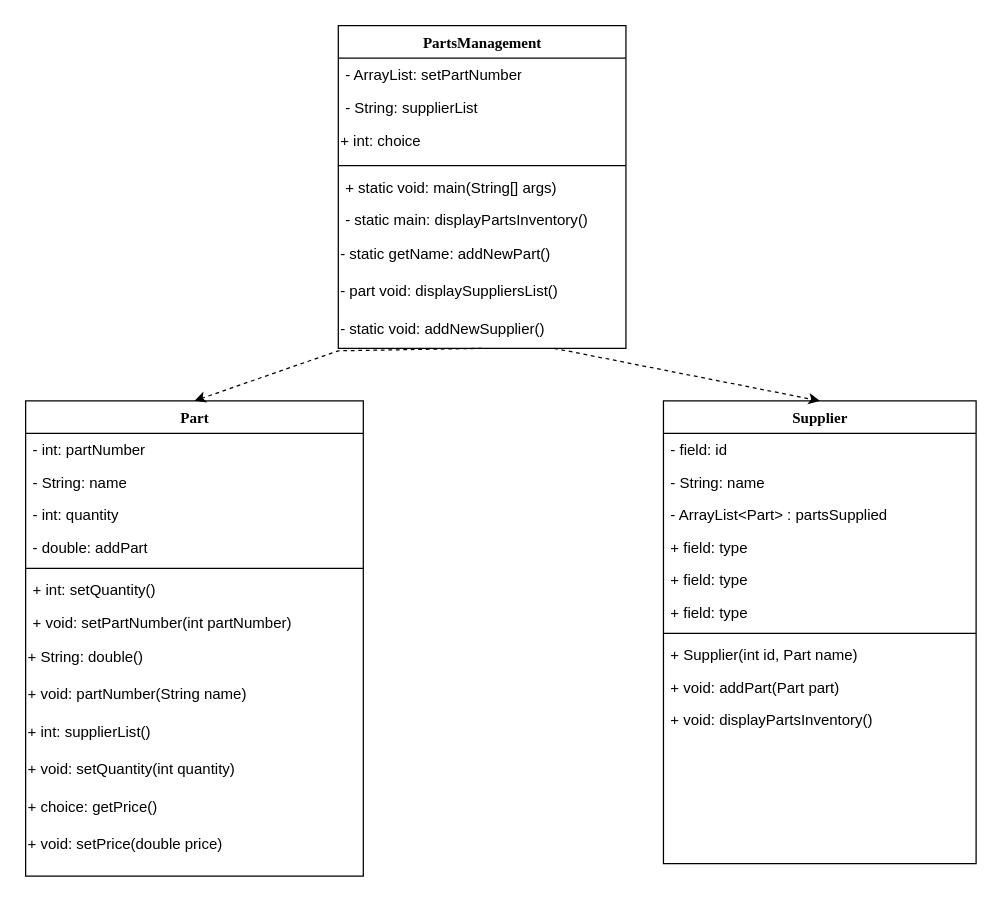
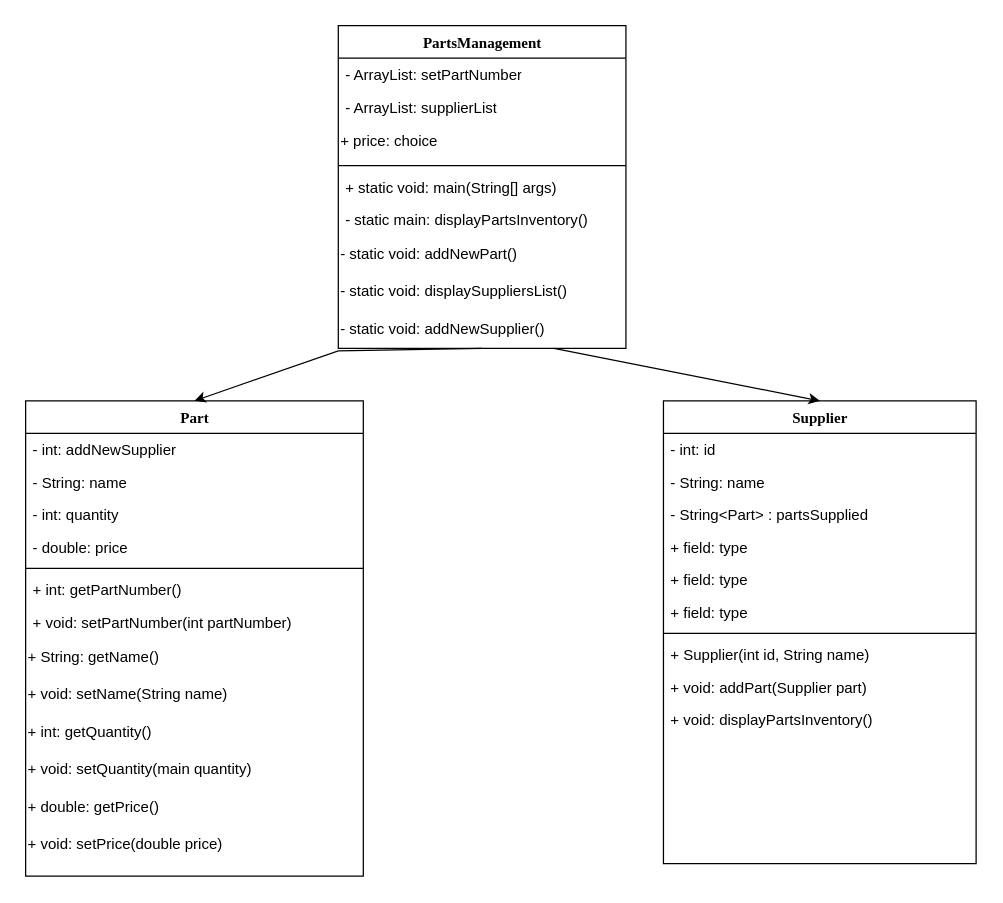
- <mxCell id="29" value="- String: supplierList " style="text;html=1;strokeColor=none;fillColor=none;align=left;verticalAlign=top;spacingLeft=4;spacingRight=4;whiteSpace=wrap;overflow=hidden;rotatable=0;points=[[0,0.5],[1,0.5]];portConstraint=eastwest;" parent="27" vertex="1"><mxGeometry y="52" width="230" height="26" as="geometry" /></mxCell>
+ <mxCell id="29" value="- ArrayList: supplierList " style="text;html=1;strokeColor=none;fillColor=none;align=left;verticalAlign=top;spacingLeft=4;spacingRight=4;whiteSpace=wrap;overflow=hidden;rotatable=0;points=[[0,0.5],[1,0.5]];portConstraint=eastwest;" parent="27" vertex="1"><mxGeometry y="52" width="230" height="26" as="geometry" /></mxCell>
- <mxCell id="30" value="&lt;div align=&quot;left&quot;&gt;+ int: choice&lt;/div&gt;" style="text;html=1;align=left;verticalAlign=middle;whiteSpace=wrap;rounded=0;" vertex="1" parent="27"><mxGeometry y="78" width="230" height="30" as="geometry" /></mxCell>
+ <mxCell id="30" value="&lt;div align=&quot;left&quot;&gt;+ price: choice&lt;/div&gt;" style="text;html=1;align=left;verticalAlign=middle;whiteSpace=wrap;rounded=0;" vertex="1" parent="27"><mxGeometry y="78" width="230" height="30" as="geometry" /></mxCell>
- <mxCell id="34" value="&lt;div align=&quot;left&quot;&gt;- static getName: addNewPart()&lt;/div&gt;" style="text;html=1;align=left;verticalAlign=middle;whiteSpace=wrap;rounded=0;" vertex="1" parent="27"><mxGeometry y="168" width="230" height="30" as="geometry" /></mxCell>
+ <mxCell id="34" value="&lt;div align=&quot;left&quot;&gt;- static void: addNewPart()&lt;/div&gt;" style="text;html=1;align=left;verticalAlign=middle;whiteSpace=wrap;rounded=0;" vertex="1" parent="27"><mxGeometry y="168" width="230" height="30" as="geometry" /></mxCell>
- <mxCell id="35" value="&lt;div align=&quot;left&quot;&gt;- part void: displaySuppliersList()&lt;/div&gt;" style="text;html=1;align=left;verticalAlign=middle;whiteSpace=wrap;rounded=0;" vertex="1" parent="27"><mxGeometry y="198" width="230" height="30" as="geometry" /></mxCell>
+ <mxCell id="35" value="&lt;div align=&quot;left&quot;&gt;- static void: displaySuppliersList()&lt;/div&gt;" style="text;html=1;align=left;verticalAlign=middle;whiteSpace=wrap;rounded=0;" vertex="1" parent="27"><mxGeometry y="198" width="230" height="30" as="geometry" /></mxCell>
- <mxCell id="37" value="" style="endArrow=classic;html=1;rounded=0;entryX=0.5;entryY=0;entryDx=0;entryDy=0;exitX=0.5;exitY=1;exitDx=0;exitDy=0;dashed=1;" edge="1" parent="1" source="27" target="2"><mxGeometry width="50" height="50" relative="1" as="geometry"><mxPoint x="380" y="230" as="sourcePoint" /><mxPoint x="250" y="290" as="targetPoint" /><Array as="points"><mxPoint x="270" y="280" /></Array></mxGeometry></mxCell>
+ <mxCell id="37" value="" style="endArrow=classic;html=1;rounded=0;entryX=0.5;entryY=0;entryDx=0;entryDy=0;exitX=0.5;exitY=1;exitDx=0;exitDy=0;" edge="1" parent="1" source="27" target="2"><mxGeometry width="50" height="50" relative="1" as="geometry"><mxPoint x="380" y="230" as="sourcePoint" /><mxPoint x="250" y="290" as="targetPoint" /><Array as="points"><mxPoint x="270" y="280" /></Array></mxGeometry></mxCell>
- <mxCell id="38" value="" style="endArrow=classic;html=1;rounded=0;exitX=0.75;exitY=1;exitDx=0;exitDy=0;entryX=0.5;entryY=0;entryDx=0;entryDy=0;dashed=1;" edge="1" parent="1" source="27" target="16"><mxGeometry width="50" height="50" relative="1" as="geometry"><mxPoint x="370" y="380" as="sourcePoint" /><mxPoint x="420" y="330" as="targetPoint" /></mxGeometry></mxCell>
+ <mxCell id="38" value="" style="endArrow=classic;html=1;rounded=0;exitX=0.75;exitY=1;exitDx=0;exitDy=0;entryX=0.5;entryY=0;entryDx=0;entryDy=0;" edge="1" parent="1" source="27" target="16"><mxGeometry width="50" height="50" relative="1" as="geometry"><mxPoint x="370" y="380" as="sourcePoint" /><mxPoint x="420" y="330" as="targetPoint" /></mxGeometry></mxCell>
- <mxCell id="3" value="- int: partNumber" style="text;html=1;strokeColor=none;fillColor=none;align=left;verticalAlign=top;spacingLeft=4;spacingRight=4;whiteSpace=wrap;overflow=hidden;rotatable=0;points=[[0,0.5],[1,0.5]];portConstraint=eastwest;" parent="2" vertex="1"><mxGeometry y="26" width="270" height="26" as="geometry" /></mxCell>
+ <mxCell id="3" value="- int: addNewSupplier" style="text;html=1;strokeColor=none;fillColor=none;align=left;verticalAlign=top;spacingLeft=4;spacingRight=4;whiteSpace=wrap;overflow=hidden;rotatable=0;points=[[0,0.5],[1,0.5]];portConstraint=eastwest;" parent="2" vertex="1"><mxGeometry y="26" width="270" height="26" as="geometry" /></mxCell>
- <mxCell id="17" value="- field: id" style="text;html=1;strokeColor=none;fillColor=none;align=left;verticalAlign=top;spacingLeft=4;spacingRight=4;whiteSpace=wrap;overflow=hidden;rotatable=0;points=[[0,0.5],[1,0.5]];portConstraint=eastwest;" parent="16" vertex="1"><mxGeometry y="26" width="250" height="26" as="geometry" /></mxCell>
+ <mxCell id="17" value="- int: id" style="text;html=1;strokeColor=none;fillColor=none;align=left;verticalAlign=top;spacingLeft=4;spacingRight=4;whiteSpace=wrap;overflow=hidden;rotatable=0;points=[[0,0.5],[1,0.5]];portConstraint=eastwest;" parent="16" vertex="1"><mxGeometry y="26" width="250" height="26" as="geometry" /></mxCell>
- <mxCell id="19" value="- ArrayList&amp;lt;Part&amp;gt; : partsSupplied" style="text;html=1;strokeColor=none;fillColor=none;align=left;verticalAlign=top;spacingLeft=4;spacingRight=4;whiteSpace=wrap;overflow=hidden;rotatable=0;points=[[0,0.5],[1,0.5]];portConstraint=eastwest;" parent="16" vertex="1"><mxGeometry y="78" width="250" height="26" as="geometry" /></mxCell>
+ <mxCell id="19" value="- String&amp;lt;Part&amp;gt; : partsSupplied" style="text;html=1;strokeColor=none;fillColor=none;align=left;verticalAlign=top;spacingLeft=4;spacingRight=4;whiteSpace=wrap;overflow=hidden;rotatable=0;points=[[0,0.5],[1,0.5]];portConstraint=eastwest;" parent="16" vertex="1"><mxGeometry y="78" width="250" height="26" as="geometry" /></mxCell>
- <mxCell id="6" value="- double: addPart" style="text;html=1;strokeColor=none;fillColor=none;align=left;verticalAlign=top;spacingLeft=4;spacingRight=4;whiteSpace=wrap;overflow=hidden;rotatable=0;points=[[0,0.5],[1,0.5]];portConstraint=eastwest;" parent="2" vertex="1"><mxGeometry y="104" width="270" height="26" as="geometry" /></mxCell>
+ <mxCell id="6" value="- double: price" style="text;html=1;strokeColor=none;fillColor=none;align=left;verticalAlign=top;spacingLeft=4;spacingRight=4;whiteSpace=wrap;overflow=hidden;rotatable=0;points=[[0,0.5],[1,0.5]];portConstraint=eastwest;" parent="2" vertex="1"><mxGeometry y="104" width="270" height="26" as="geometry" /></mxCell>
- <mxCell id="8" value="+ int: setQuantity()" style="text;html=1;strokeColor=none;fillColor=none;align=left;verticalAlign=top;spacingLeft=4;spacingRight=4;whiteSpace=wrap;overflow=hidden;rotatable=0;points=[[0,0.5],[1,0.5]];portConstraint=eastwest;" parent="2" vertex="1"><mxGeometry y="138" width="270" height="26" as="geometry" /></mxCell>
+ <mxCell id="8" value="+ int: getPartNumber()" style="text;html=1;strokeColor=none;fillColor=none;align=left;verticalAlign=top;spacingLeft=4;spacingRight=4;whiteSpace=wrap;overflow=hidden;rotatable=0;points=[[0,0.5],[1,0.5]];portConstraint=eastwest;" parent="2" vertex="1"><mxGeometry y="138" width="270" height="26" as="geometry" /></mxCell>
- <mxCell id="24" value="+ Supplier(int id, Part name)" style="text;html=1;strokeColor=none;fillColor=none;align=left;verticalAlign=top;spacingLeft=4;spacingRight=4;whiteSpace=wrap;overflow=hidden;rotatable=0;points=[[0,0.5],[1,0.5]];portConstraint=eastwest;" parent="16" vertex="1"><mxGeometry y="190" width="250" height="26" as="geometry" /></mxCell>
+ <mxCell id="24" value="+ Supplier(int id, String name)" style="text;html=1;strokeColor=none;fillColor=none;align=left;verticalAlign=top;spacingLeft=4;spacingRight=4;whiteSpace=wrap;overflow=hidden;rotatable=0;points=[[0,0.5],[1,0.5]];portConstraint=eastwest;" parent="16" vertex="1"><mxGeometry y="190" width="250" height="26" as="geometry" /></mxCell>
- <mxCell id="10" value="&lt;div align=&quot;left&quot;&gt;+ String: double()&lt;br&gt;&lt;/div&gt;" style="text;html=1;align=left;verticalAlign=middle;whiteSpace=wrap;rounded=0;" vertex="1" parent="2"><mxGeometry y="190" width="270" height="30" as="geometry" /></mxCell>
+ <mxCell id="10" value="&lt;div align=&quot;left&quot;&gt;+ String: getName()&lt;br&gt;&lt;/div&gt;" style="text;html=1;align=left;verticalAlign=middle;whiteSpace=wrap;rounded=0;" vertex="1" parent="2"><mxGeometry y="190" width="270" height="30" as="geometry" /></mxCell>
- <mxCell id="25" value="+ void: addPart(Part part)" style="text;html=1;strokeColor=none;fillColor=none;align=left;verticalAlign=top;spacingLeft=4;spacingRight=4;whiteSpace=wrap;overflow=hidden;rotatable=0;points=[[0,0.5],[1,0.5]];portConstraint=eastwest;" parent="16" vertex="1"><mxGeometry y="216" width="250" height="26" as="geometry" /></mxCell>
+ <mxCell id="25" value="+ void: addPart(Supplier part)" style="text;html=1;strokeColor=none;fillColor=none;align=left;verticalAlign=top;spacingLeft=4;spacingRight=4;whiteSpace=wrap;overflow=hidden;rotatable=0;points=[[0,0.5],[1,0.5]];portConstraint=eastwest;" parent="16" vertex="1"><mxGeometry y="216" width="250" height="26" as="geometry" /></mxCell>
- <mxCell id="11" value="&lt;div align=&quot;left&quot;&gt;+ void: partNumber(String name)&lt;/div&gt;" style="text;html=1;align=left;verticalAlign=middle;whiteSpace=wrap;rounded=0;" vertex="1" parent="2"><mxGeometry y="220" width="270" height="30" as="geometry" /></mxCell>
+ <mxCell id="11" value="&lt;div align=&quot;left&quot;&gt;+ void: setName(String name)&lt;/div&gt;" style="text;html=1;align=left;verticalAlign=middle;whiteSpace=wrap;rounded=0;" vertex="1" parent="2"><mxGeometry y="220" width="270" height="30" as="geometry" /></mxCell>
- <mxCell id="12" value="+ int: supplierList()" style="text;html=1;align=left;verticalAlign=middle;whiteSpace=wrap;rounded=0;" vertex="1" parent="2"><mxGeometry y="250" width="270" height="30" as="geometry" /></mxCell>
+ <mxCell id="12" value="+ int: getQuantity()" style="text;html=1;align=left;verticalAlign=middle;whiteSpace=wrap;rounded=0;" vertex="1" parent="2"><mxGeometry y="250" width="270" height="30" as="geometry" /></mxCell>
- <mxCell id="13" value="&lt;div align=&quot;left&quot;&gt;+ void: setQuantity(int quantity)&lt;/div&gt;" style="text;html=1;align=left;verticalAlign=middle;whiteSpace=wrap;rounded=0;" vertex="1" parent="2"><mxGeometry y="280" width="270" height="30" as="geometry" /></mxCell>
+ <mxCell id="13" value="&lt;div align=&quot;left&quot;&gt;+ void: setQuantity(main quantity)&lt;/div&gt;" style="text;html=1;align=left;verticalAlign=middle;whiteSpace=wrap;rounded=0;" vertex="1" parent="2"><mxGeometry y="280" width="270" height="30" as="geometry" /></mxCell>
- <mxCell id="14" value="&lt;div align=&quot;left&quot;&gt;+ choice: getPrice()&lt;/div&gt;" style="text;html=1;align=left;verticalAlign=middle;whiteSpace=wrap;rounded=0;" vertex="1" parent="2"><mxGeometry y="310" width="270" height="30" as="geometry" /></mxCell>
+ <mxCell id="14" value="&lt;div align=&quot;left&quot;&gt;+ double: getPrice()&lt;/div&gt;" style="text;html=1;align=left;verticalAlign=middle;whiteSpace=wrap;rounded=0;" vertex="1" parent="2"><mxGeometry y="310" width="270" height="30" as="geometry" /></mxCell>
